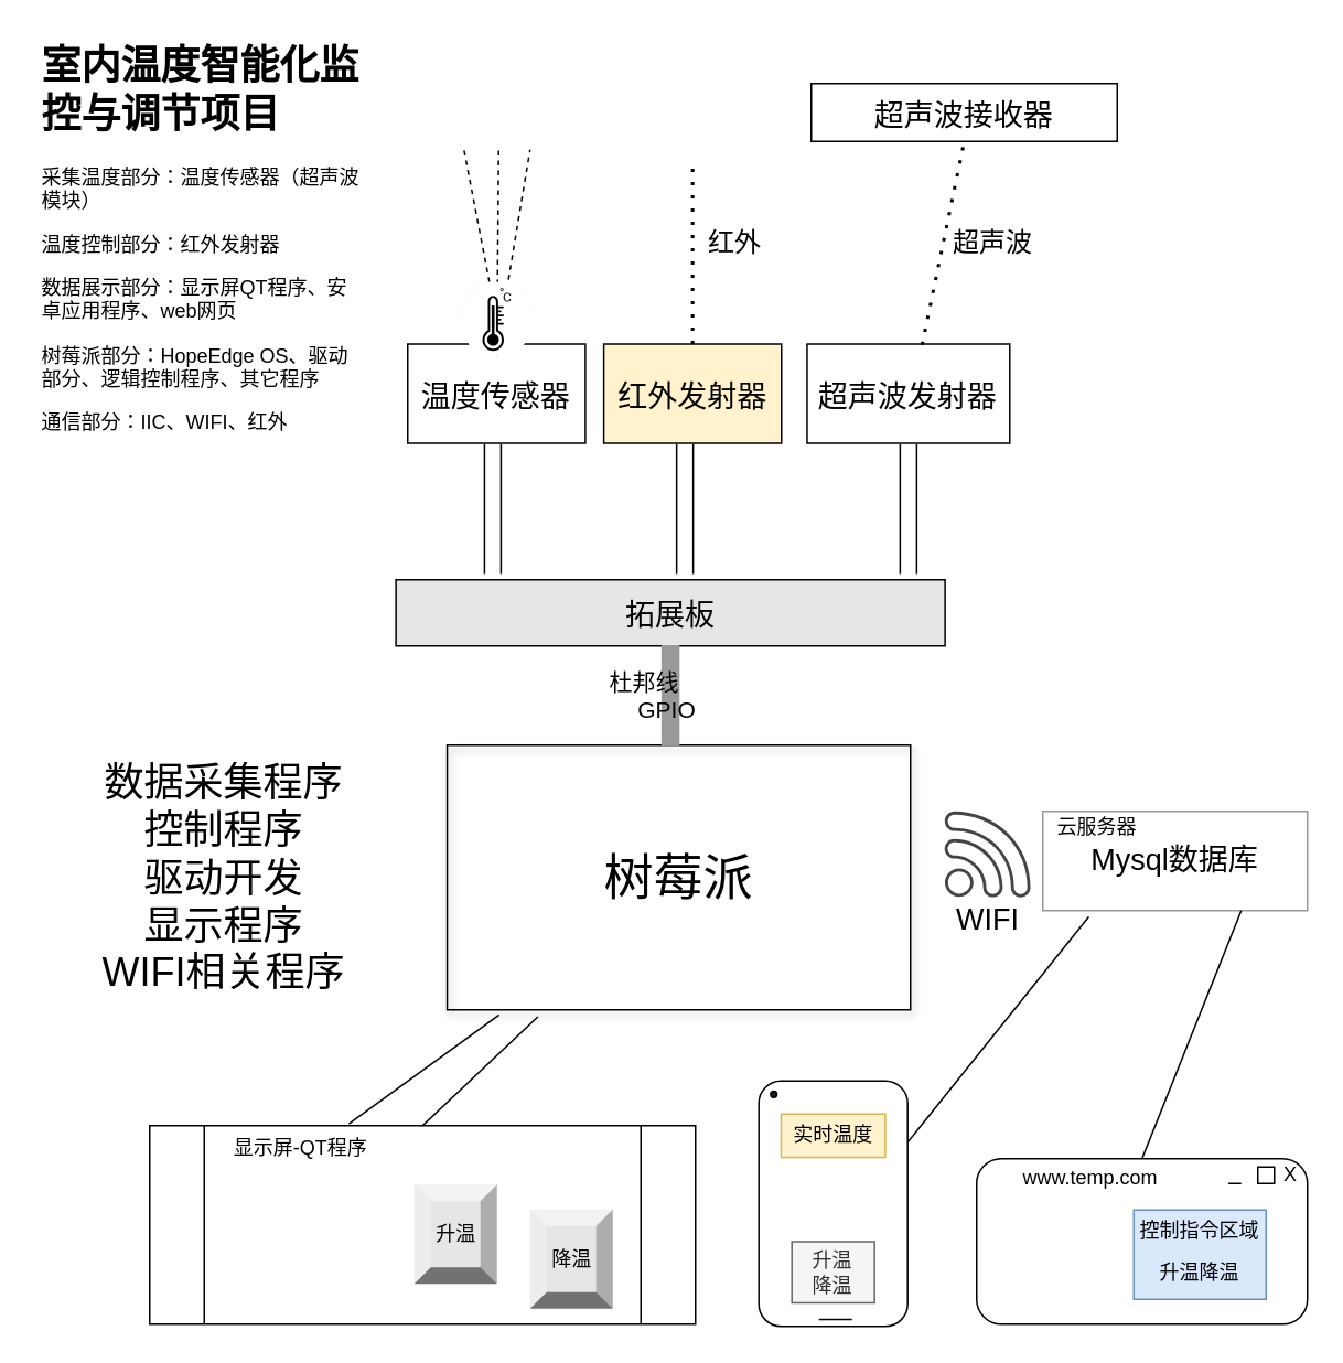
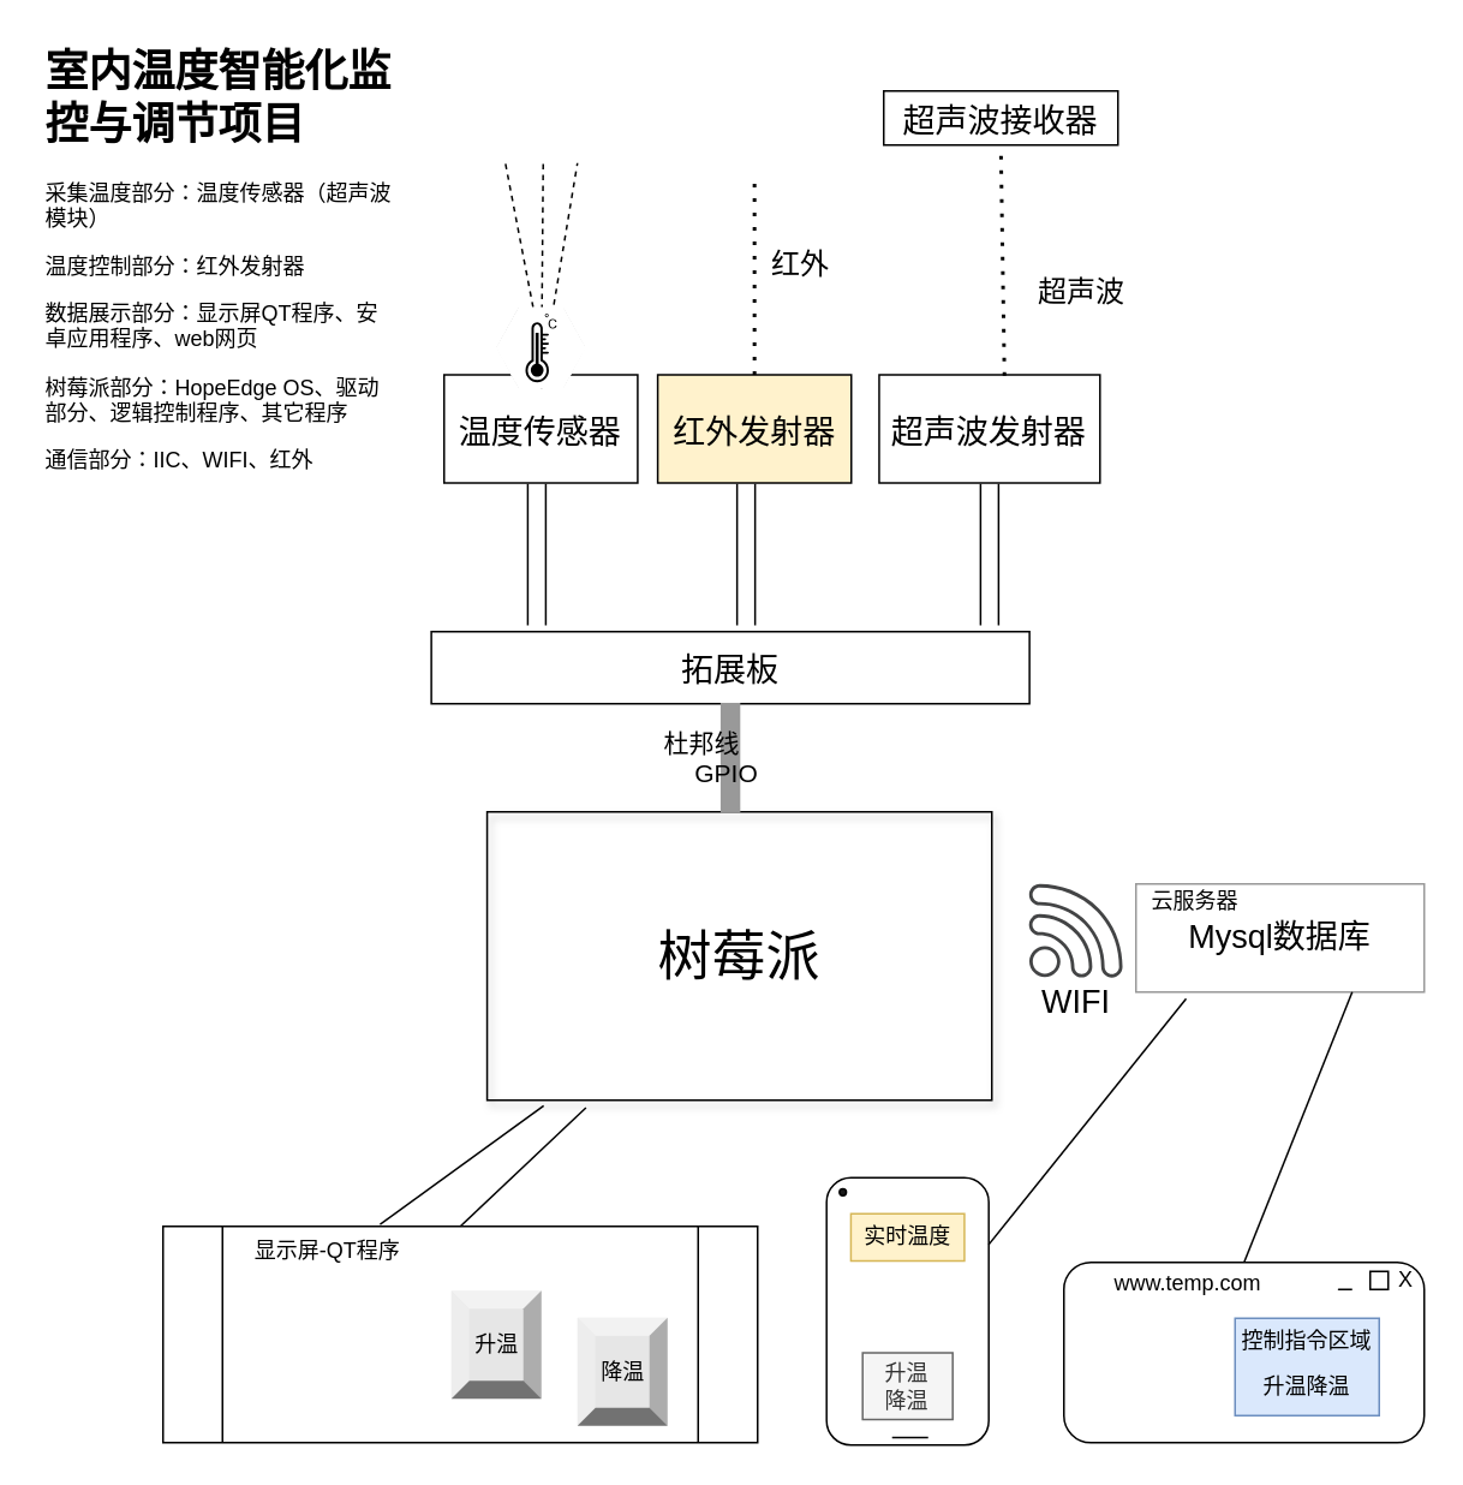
- <mxCell id="32" value="&lt;font style=&quot;font-size: 18px&quot;&gt;超声波接收器&lt;/font&gt;" style="rounded=0;whiteSpace=wrap;html=1;fontSize=24;" parent="1" vertex="1"><mxGeometry x="490" y="50" width="185" height="35" as="geometry" /></mxCell>
+ <mxCell id="32" value="&lt;font style=&quot;font-size: 18px&quot;&gt;超声波接收器&lt;/font&gt;" style="rounded=0;whiteSpace=wrap;html=1;fontSize=24;" parent="1" vertex="1"><mxGeometry x="490" y="50" width="130" height="30" as="geometry" /></mxCell>
- <mxCell id="31" value="&lt;font style=&quot;font-size: 16px&quot;&gt;超声波&lt;/font&gt;" style="text;html=1;strokeColor=none;fillColor=none;align=center;verticalAlign=middle;whiteSpace=wrap;rounded=0;fontSize=24;" parent="1" vertex="1"><mxGeometry x="560" y="130" width="80" height="28" as="geometry" /></mxCell>
+ <mxCell id="31" value="&lt;font style=&quot;font-size: 16px&quot;&gt;超声波&lt;/font&gt;" style="text;html=1;strokeColor=none;fillColor=none;align=center;verticalAlign=middle;whiteSpace=wrap;rounded=0;fontSize=24;" parent="1" vertex="1"><mxGeometry x="560" y="145" width="80" height="28" as="geometry" /></mxCell>
- <mxCell id="4" value="&lt;font style=&quot;font-size: 18px&quot;&gt;拓展板&lt;/font&gt;" style="rounded=0;whiteSpace=wrap;html=1;fontSize=24;fillColor=#e6e6e6;" parent="1" vertex="1"><mxGeometry x="238.91" y="350" width="332" height="40" as="geometry" /></mxCell>
+ <mxCell id="4" value="&lt;font style=&quot;font-size: 18px&quot;&gt;拓展板&lt;/font&gt;" style="rounded=0;whiteSpace=wrap;html=1;fontSize=24;" parent="1" vertex="1"><mxGeometry x="238.91" y="350" width="332" height="40" as="geometry" /></mxCell>
- <mxCell id="42" value="&lt;div&gt;数据采集程序&lt;/div&gt;&lt;div&gt;控制程序&lt;br&gt;&lt;/div&gt;&lt;div&gt;驱动开发&lt;/div&gt;&lt;div&gt;显示程序&lt;/div&gt;&lt;div&gt;WIFI相关程序&lt;br&gt;&lt;/div&gt;&lt;div&gt;&lt;br&gt;&lt;/div&gt;" style="text;html=1;strokeColor=none;fillColor=none;align=center;verticalAlign=middle;whiteSpace=wrap;rounded=0;shadow=0;fontSize=24;" parent="1" vertex="1"><mxGeometry x="40" y="440" width="190" height="210" as="geometry" /></mxCell>
